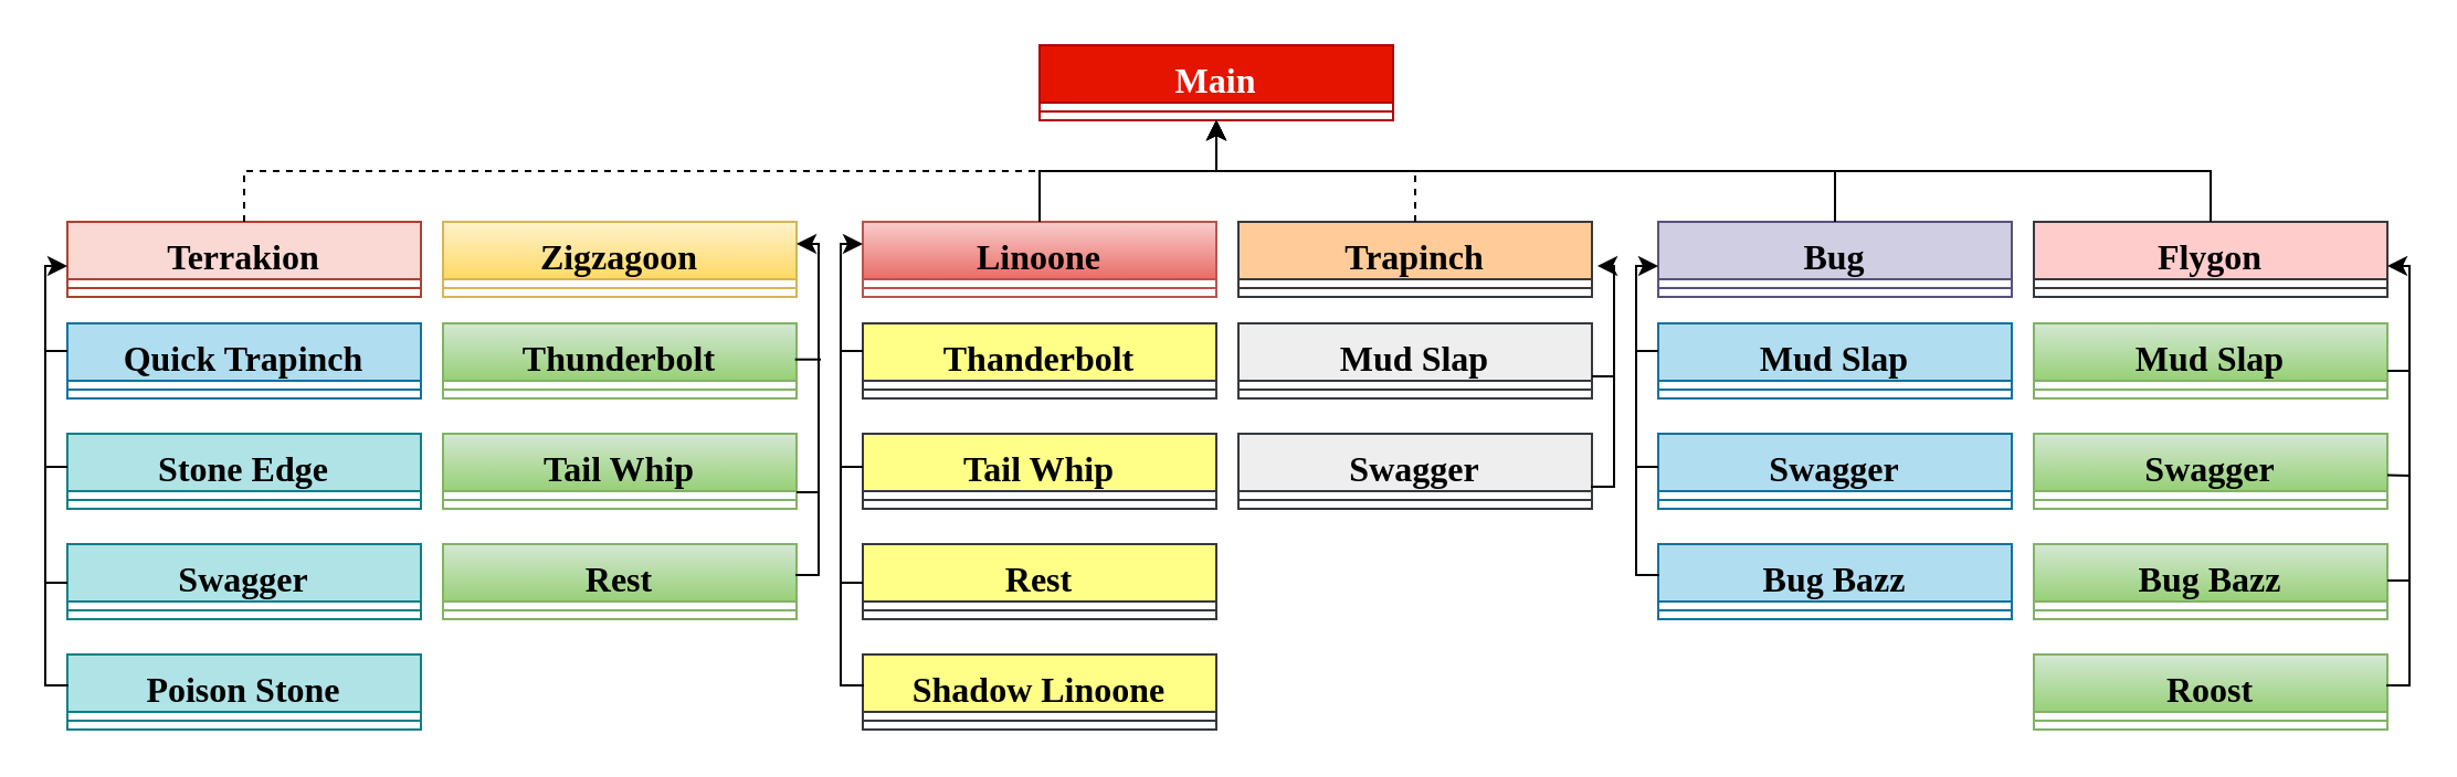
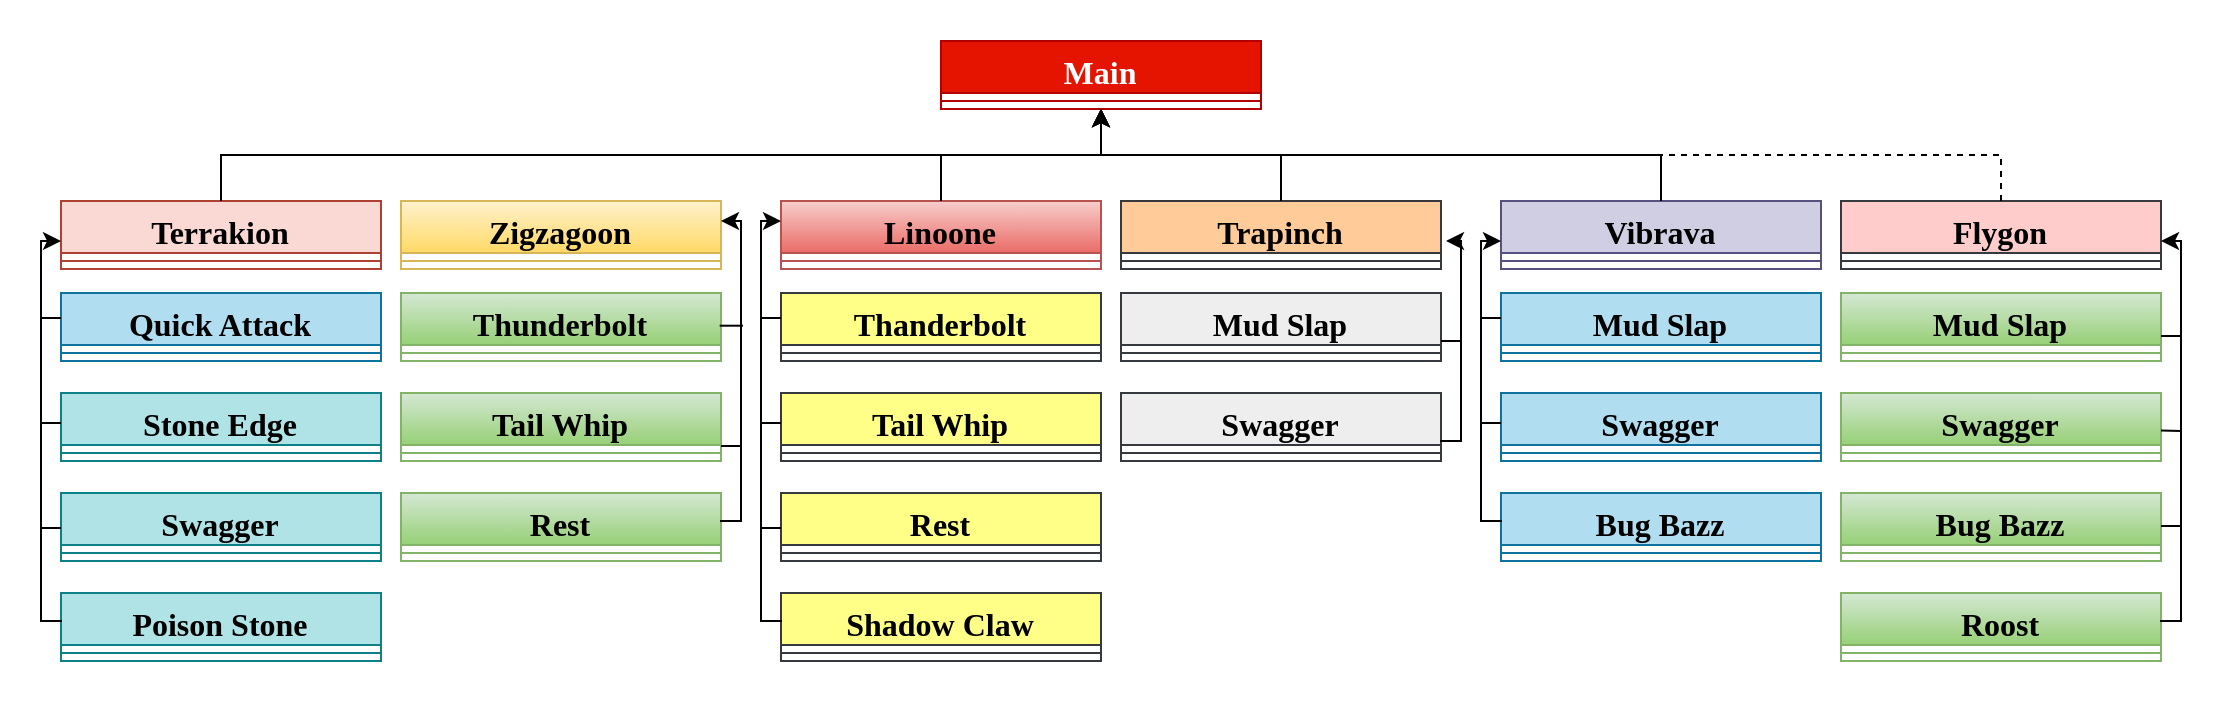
- <mxCell id="16" value="" style="edgeStyle=elbowEdgeStyle;elbow=vertical;endArrow=classic;html=1;rounded=0;fontFamily=Times New Roman;fontSize=16;exitX=0.5;exitY=0;exitDx=0;exitDy=0;entryX=0.5;entryY=1;entryDx=0;entryDy=0;dashed=1;" parent="1" source="4" target="2" edge="1"><mxGeometry width="50" height="50" relative="1" as="geometry"><mxPoint x="550" y="310" as="sourcePoint" /><mxPoint x="600" y="260" as="targetPoint" /></mxGeometry></mxCell>
+ <mxCell id="16" value="" style="edgeStyle=elbowEdgeStyle;elbow=vertical;endArrow=classic;html=1;rounded=0;fontFamily=Times New Roman;fontSize=16;exitX=0.5;exitY=0;exitDx=0;exitDy=0;entryX=0.5;entryY=1;entryDx=0;entryDy=0;" parent="1" source="4" target="2" edge="1"><mxGeometry width="50" height="50" relative="1" as="geometry"><mxPoint x="550" y="310" as="sourcePoint" /><mxPoint x="600" y="260" as="targetPoint" /></mxGeometry></mxCell>
- <mxCell id="20" value="" style="edgeStyle=elbowEdgeStyle;elbow=vertical;endArrow=classic;html=1;rounded=0;fontFamily=Times New Roman;fontSize=16;exitX=0.5;exitY=0;exitDx=0;exitDy=0;entryX=0.5;entryY=1;entryDx=0;entryDy=0;" parent="1" source="14" target="2" edge="1"><mxGeometry width="50" height="50" relative="1" as="geometry"><mxPoint x="550" y="310" as="sourcePoint" /><mxPoint x="600" y="260" as="targetPoint" /></mxGeometry></mxCell>
+ <mxCell id="20" value="" style="edgeStyle=elbowEdgeStyle;elbow=vertical;endArrow=classic;html=1;rounded=0;fontFamily=Times New Roman;fontSize=16;exitX=0.5;exitY=0;exitDx=0;exitDy=0;entryX=0.5;entryY=1;entryDx=0;entryDy=0;dashed=1;" parent="1" source="14" target="2" edge="1"><mxGeometry width="50" height="50" relative="1" as="geometry"><mxPoint x="550" y="310" as="sourcePoint" /><mxPoint x="600" y="260" as="targetPoint" /></mxGeometry></mxCell>
- <mxCell id="18" value="" style="edgeStyle=elbowEdgeStyle;elbow=vertical;endArrow=classic;html=1;rounded=0;fontFamily=Times New Roman;fontSize=16;exitX=0.5;exitY=0;exitDx=0;exitDy=0;entryX=0.5;entryY=1;entryDx=0;entryDy=0;dashed=1;" parent="1" source="10" target="2" edge="1"><mxGeometry width="50" height="50" relative="1" as="geometry"><mxPoint x="550" y="310" as="sourcePoint" /><mxPoint x="600" y="260" as="targetPoint" /></mxGeometry></mxCell>
+ <mxCell id="18" value="" style="edgeStyle=elbowEdgeStyle;elbow=vertical;endArrow=classic;html=1;rounded=0;fontFamily=Times New Roman;fontSize=16;exitX=0.5;exitY=0;exitDx=0;exitDy=0;entryX=0.5;entryY=1;entryDx=0;entryDy=0;" parent="1" source="10" target="2" edge="1"><mxGeometry width="50" height="50" relative="1" as="geometry"><mxPoint x="550" y="310" as="sourcePoint" /><mxPoint x="600" y="260" as="targetPoint" /></mxGeometry></mxCell>
- <mxCell id="12" value="Bug" style="swimlane;fontStyle=1;align=center;verticalAlign=top;childLayout=stackLayout;horizontal=1;startSize=26;horizontalStack=0;resizeParent=1;resizeParentMax=0;resizeLast=0;collapsible=1;marginBottom=0;fontFamily=Times New Roman;fontSize=16;fillColor=#d0cee2;strokeColor=#56517e;" parent="1" vertex="1"><mxGeometry x="750" y="100" width="160" height="34" as="geometry" /></mxCell>
+ <mxCell id="12" value="Vibrava" style="swimlane;fontStyle=1;align=center;verticalAlign=top;childLayout=stackLayout;horizontal=1;startSize=26;horizontalStack=0;resizeParent=1;resizeParentMax=0;resizeLast=0;collapsible=1;marginBottom=0;fontFamily=Times New Roman;fontSize=16;fillColor=#d0cee2;strokeColor=#56517e;" parent="1" vertex="1"><mxGeometry x="750" y="100" width="160" height="34" as="geometry" /></mxCell>
- <mxCell id="21" value="Quick Trapinch" style="swimlane;fontStyle=1;align=center;verticalAlign=top;childLayout=stackLayout;horizontal=1;startSize=26;horizontalStack=0;resizeParent=1;resizeParentMax=0;resizeLast=0;collapsible=1;marginBottom=0;fontFamily=Times New Roman;fontSize=16;fillColor=#b1ddf0;strokeColor=#10739e;" parent="1" vertex="1"><mxGeometry x="30" y="146" width="160" height="34" as="geometry" /></mxCell>
+ <mxCell id="21" value="Quick Attack" style="swimlane;fontStyle=1;align=center;verticalAlign=top;childLayout=stackLayout;horizontal=1;startSize=26;horizontalStack=0;resizeParent=1;resizeParentMax=0;resizeLast=0;collapsible=1;marginBottom=0;fontFamily=Times New Roman;fontSize=16;fillColor=#b1ddf0;strokeColor=#10739e;" parent="1" vertex="1"><mxGeometry x="30" y="146" width="160" height="34" as="geometry" /></mxCell>
- <mxCell id="40" value="Shadow Linoone" style="swimlane;fontStyle=1;align=center;verticalAlign=top;childLayout=stackLayout;horizontal=1;startSize=26;horizontalStack=0;resizeParent=1;resizeParentMax=0;resizeLast=0;collapsible=1;marginBottom=0;fontFamily=Times New Roman;fontSize=16;fillColor=#ffff88;strokeColor=#36393d;" parent="1" vertex="1"><mxGeometry x="390" y="296" width="160" height="34" as="geometry" /></mxCell>
+ <mxCell id="40" value="Shadow Claw" style="swimlane;fontStyle=1;align=center;verticalAlign=top;childLayout=stackLayout;horizontal=1;startSize=26;horizontalStack=0;resizeParent=1;resizeParentMax=0;resizeLast=0;collapsible=1;marginBottom=0;fontFamily=Times New Roman;fontSize=16;fillColor=#ffff88;strokeColor=#36393d;" parent="1" vertex="1"><mxGeometry x="390" y="296" width="160" height="34" as="geometry" /></mxCell>
